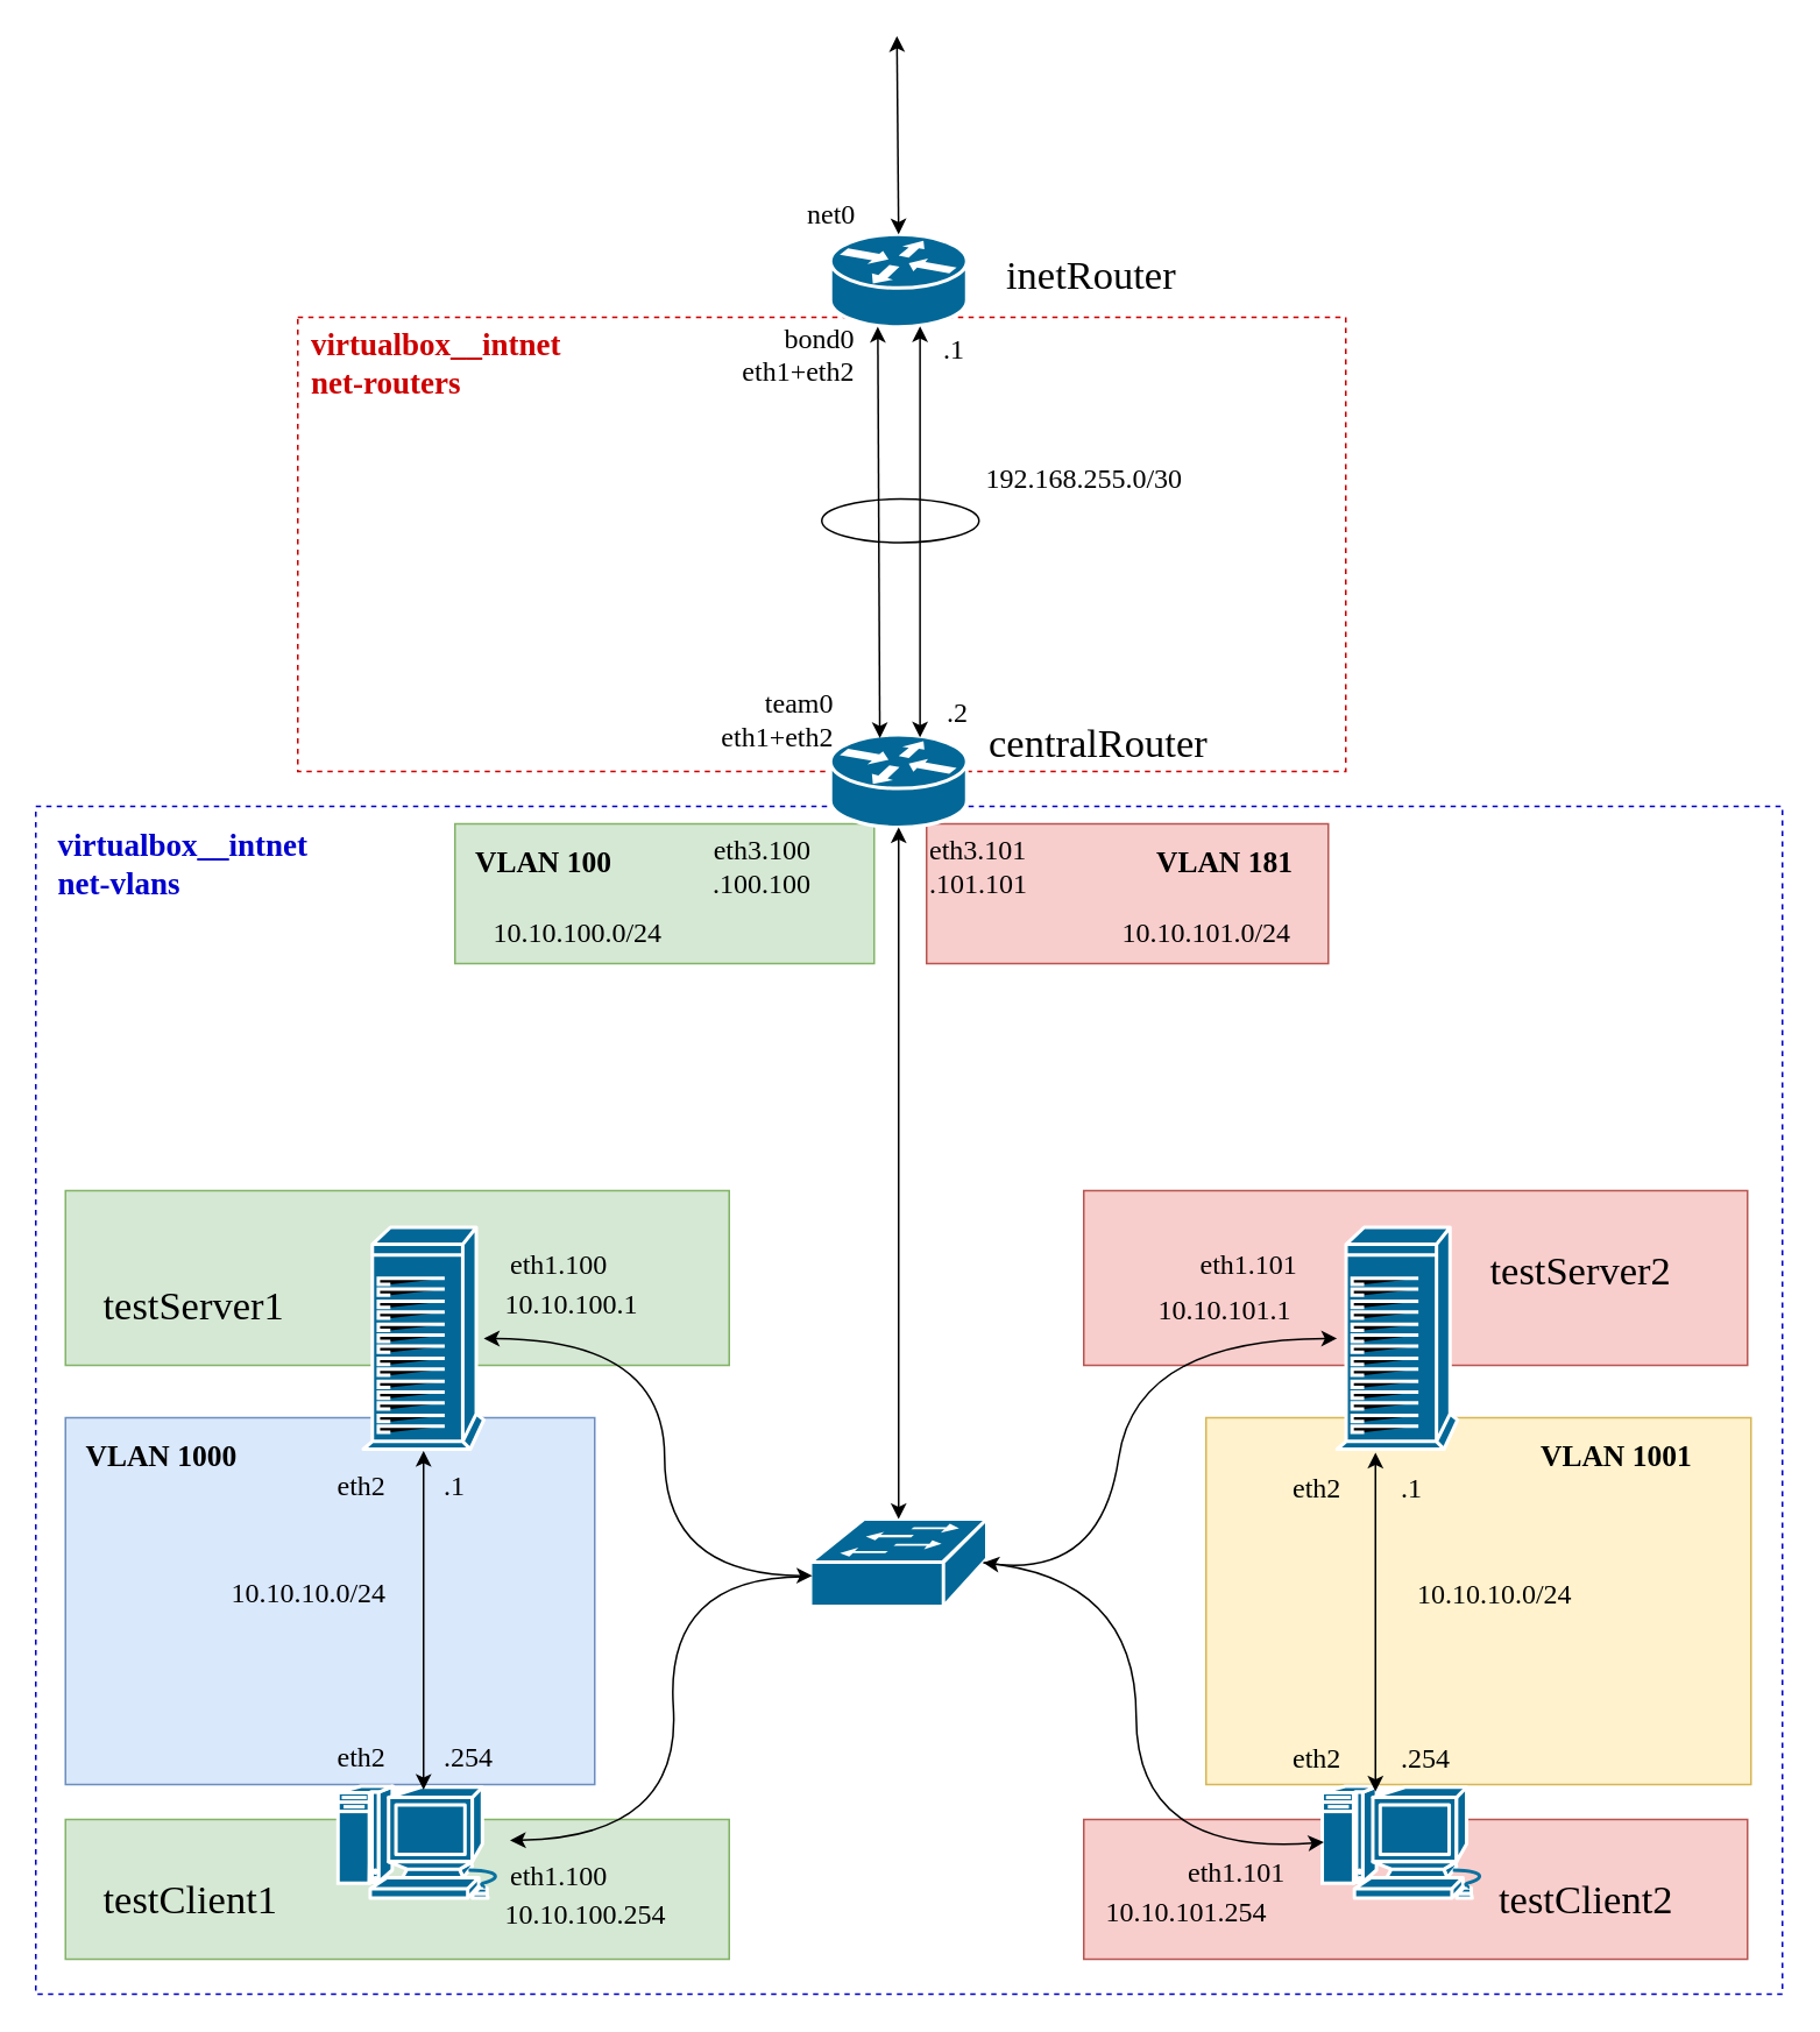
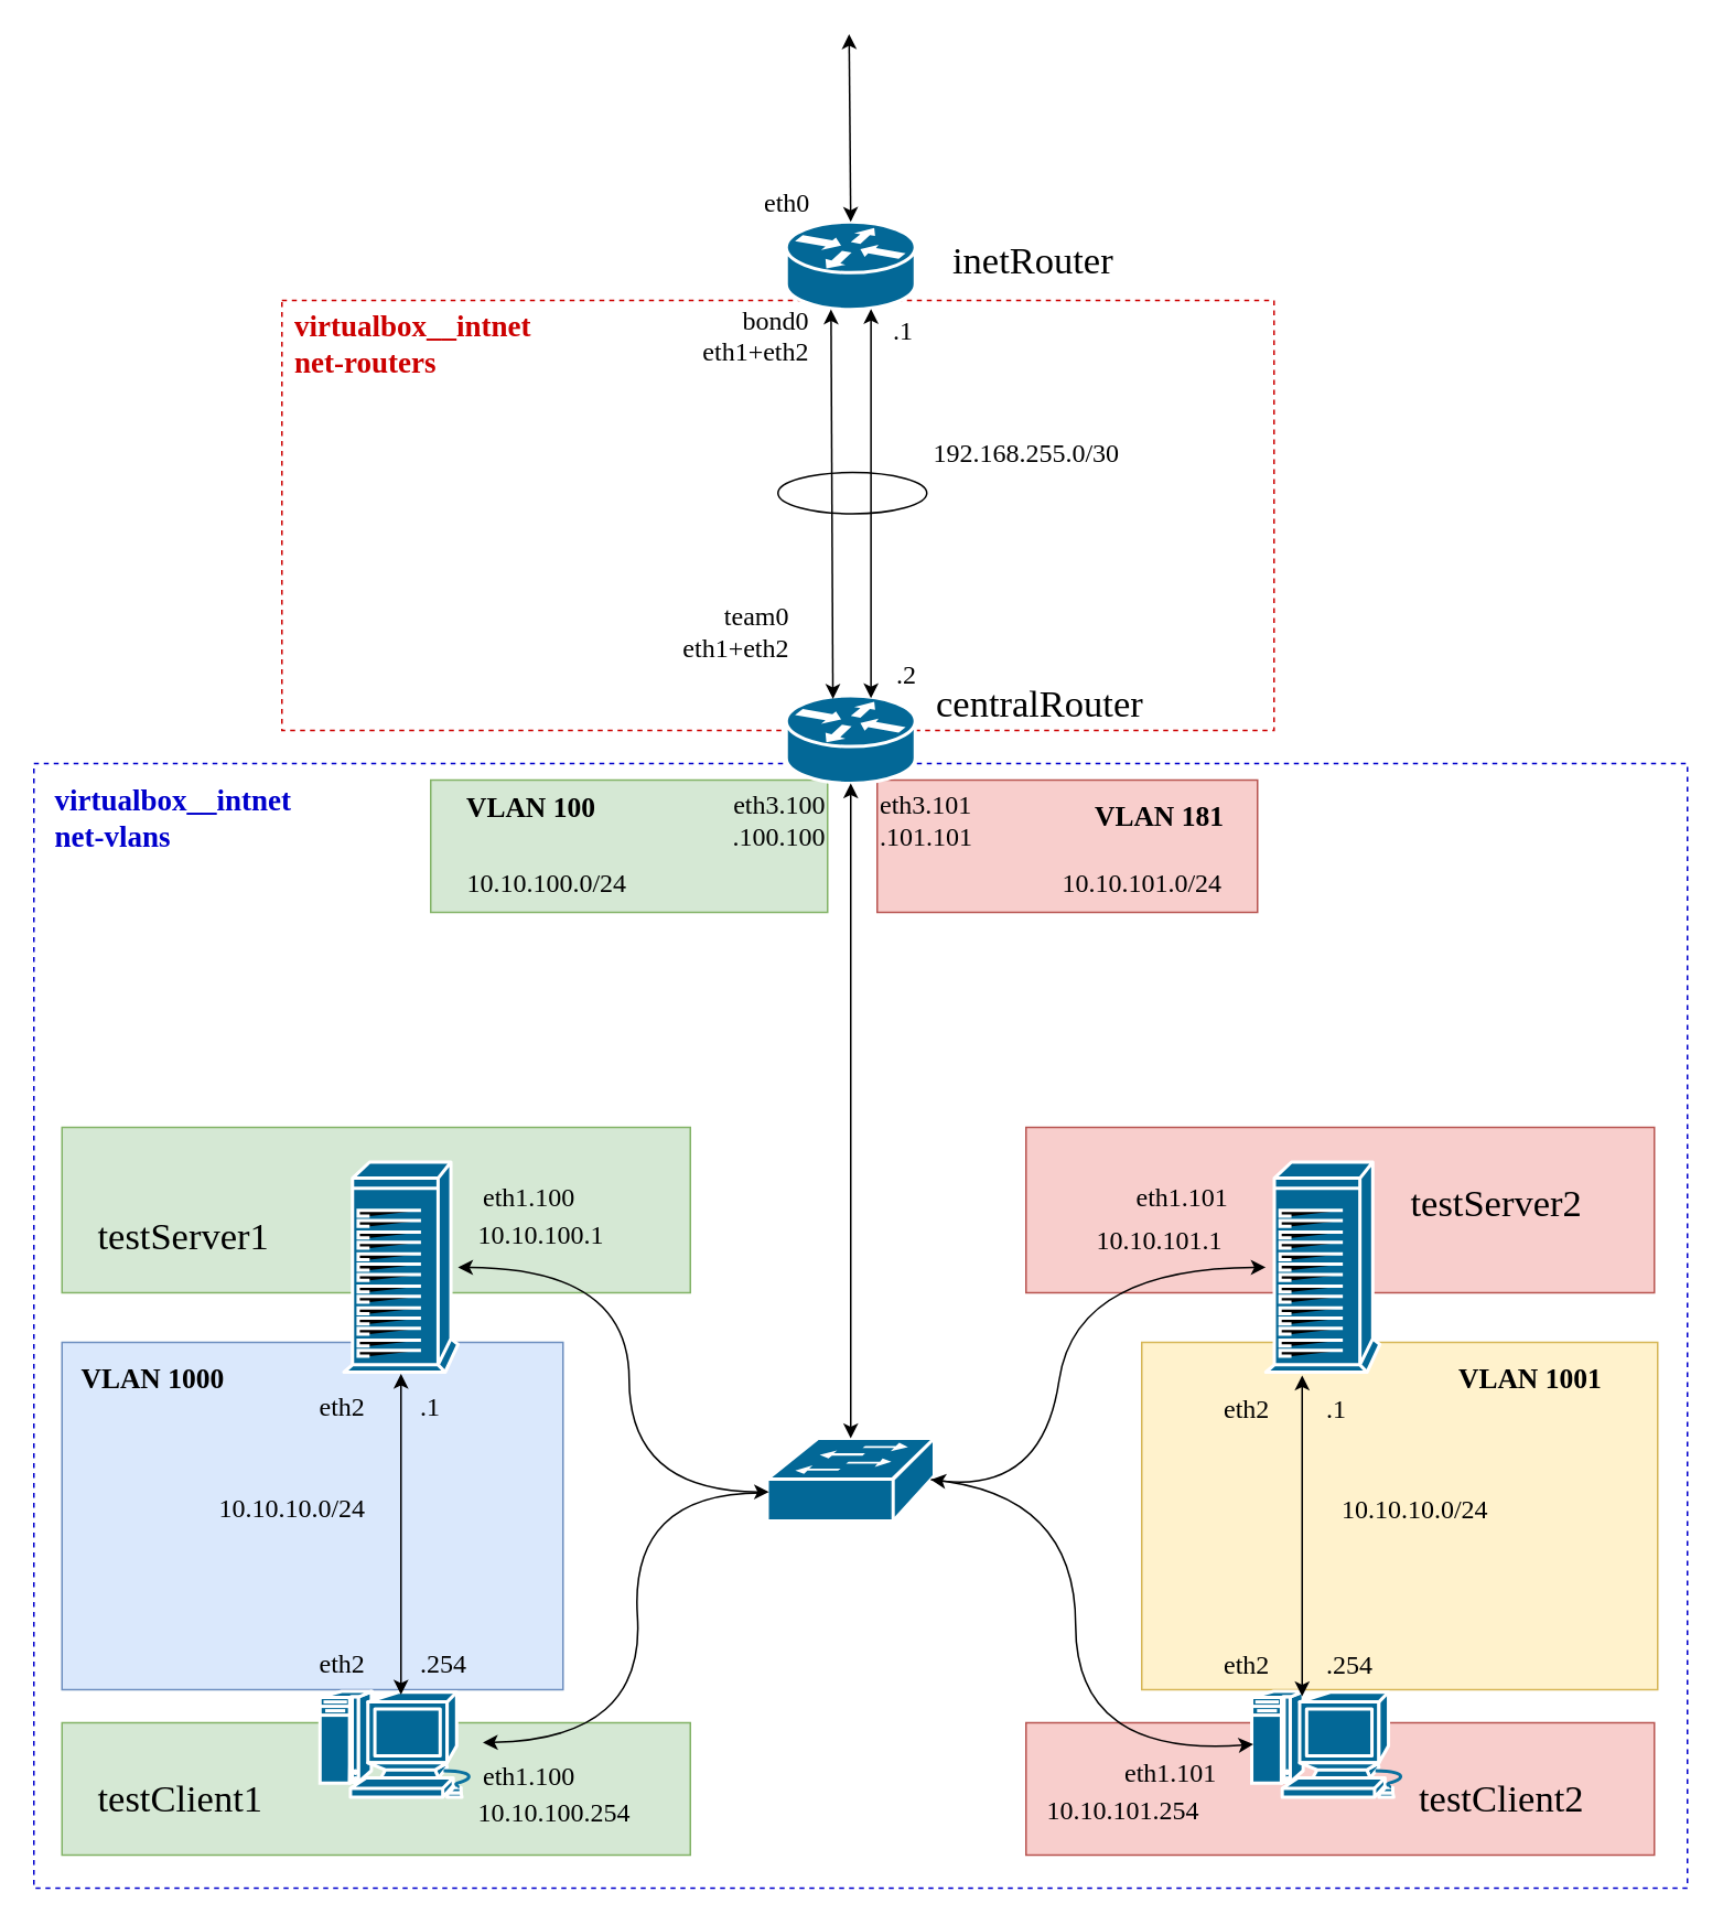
- <mxCell id="46" value="net0" style="text;html=1;resizable=0;points=[];autosize=1;align=left;verticalAlign=top;spacingTop=-4;fontSize=16;fontFamily=Verdana;" parent="45" vertex="1"><mxGeometry x="460" y="110" width="50" height="30" as="geometry" /></mxCell>
+ <mxCell id="46" value="eth0" style="text;html=1;resizable=0;points=[];autosize=1;align=left;verticalAlign=top;spacingTop=-4;fontSize=16;fontFamily=Verdana;" parent="45" vertex="1"><mxGeometry x="460" y="110" width="50" height="30" as="geometry" /></mxCell>
- <mxCell id="51" value="&lt;div style=&quot;font-size: 16px;&quot; align=&quot;right&quot;&gt;team0&lt;/div&gt;&lt;div style=&quot;font-size: 16px;&quot; align=&quot;right&quot;&gt;eth1+eth2&lt;br style=&quot;font-size: 16px;&quot;&gt;&lt;/div&gt;" style="text;html=1;resizable=0;points=[];autosize=1;align=right;verticalAlign=top;spacingTop=-4;fontSize=16;fontFamily=Verdana;" parent="45" vertex="1"><mxGeometry x="398" y="390" width="80" height="30" as="geometry" /></mxCell>
+ <mxCell id="51" value="&lt;div style=&quot;font-size: 16px;&quot; align=&quot;right&quot;&gt;team0&lt;/div&gt;&lt;div style=&quot;font-size: 16px;&quot; align=&quot;right&quot;&gt;eth1+eth2&lt;br style=&quot;font-size: 16px;&quot;&gt;&lt;/div&gt;" style="text;html=1;resizable=0;points=[];autosize=1;align=right;verticalAlign=top;spacingTop=-4;fontSize=16;fontFamily=Verdana;" parent="45" vertex="1"><mxGeometry x="398" y="360" width="80" height="30" as="geometry" /></mxCell>
- <mxCell id="13" value="VLAN 100" style="text;html=1;resizable=0;points=[];autosize=1;align=left;verticalAlign=top;spacingTop=-4;fontSize=17;fontFamily=Verdana;fontStyle=1" parent="7" vertex="1"><mxGeometry x="270" y="481" width="80" height="20" as="geometry" /></mxCell>
+ <mxCell id="13" value="VLAN 100" style="text;html=1;resizable=0;points=[];autosize=1;align=left;verticalAlign=top;spacingTop=-4;fontSize=17;fontFamily=Verdana;fontStyle=1" parent="7" vertex="1"><mxGeometry x="280" y="476" width="80" height="20" as="geometry" /></mxCell>
- <mxCell id="52" value="&lt;div align=&quot;right&quot;&gt;eth3.100&lt;br&gt;.100.100&lt;br&gt;&lt;/div&gt;" style="text;html=1;resizable=0;points=[];autosize=1;align=right;verticalAlign=top;spacingTop=-4;fontSize=16;fontFamily=Verdana;" parent="45" vertex="1"><mxGeometry x="375" y="474" width="90" height="40" as="geometry" /></mxCell>
+ <mxCell id="52" value="&lt;div align=&quot;right&quot;&gt;eth3.100&lt;br&gt;.100.100&lt;br&gt;&lt;/div&gt;" style="text;html=1;resizable=0;points=[];autosize=1;align=right;verticalAlign=top;spacingTop=-4;fontSize=16;fontFamily=Verdana;" parent="45" vertex="1"><mxGeometry x="410" y="474" width="90" height="40" as="geometry" /></mxCell>
